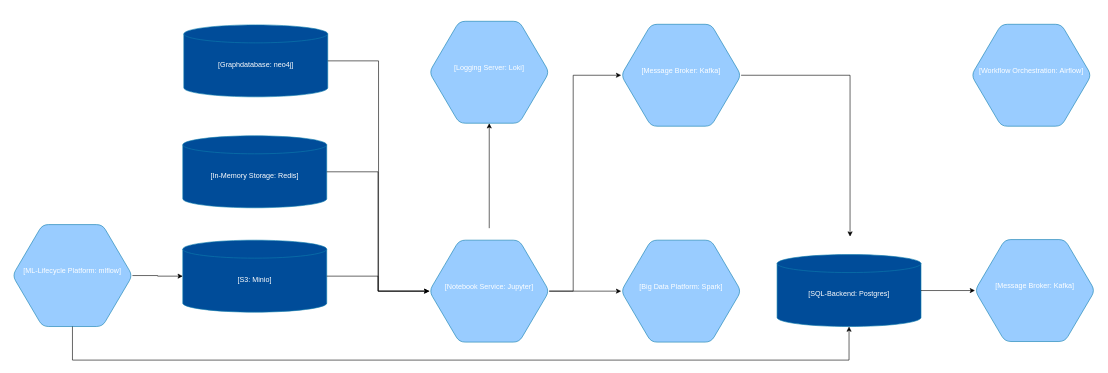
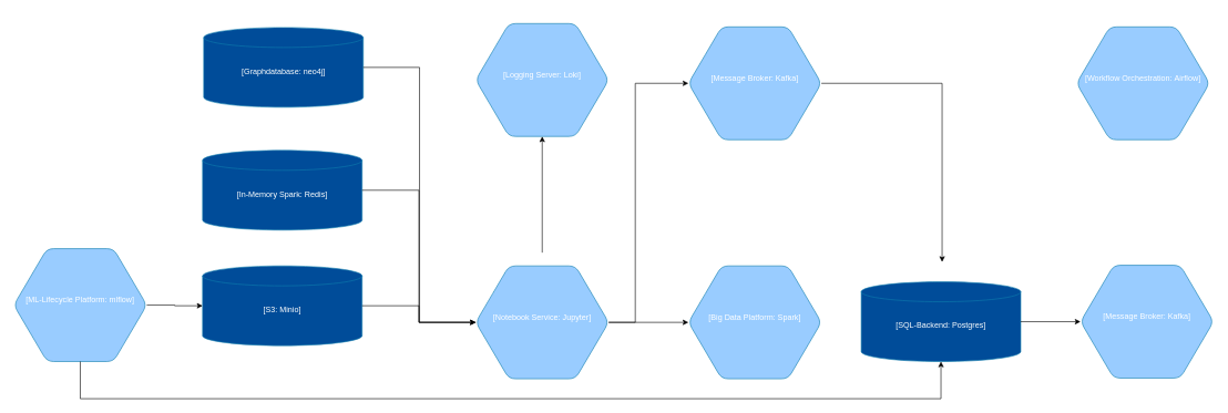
- <mxCell id="30" value="&lt;font style=&quot;font-size: 16px&quot;&gt;&lt;b&gt;&lt;/b&gt;&lt;/font&gt;&lt;div&gt;[In-Memory Storage:&amp;nbsp;Redis]&lt;/div&gt;&lt;br&gt;&lt;div&gt;&lt;font style=&quot;font-size: 11px&quot;&gt;&lt;font color=&quot;#E6E6E6&quot;&gt;&lt;/font&gt;&lt;/div&gt;" style="shape=cylinder3;size=15;whiteSpace=wrap;html=1;boundedLbl=1;rounded=0;labelBackgroundColor=none;fillColor=#004C99;fontSize=12;fontColor=#ffffff;align=center;strokeColor=#0E7DAD;metaEdit=1;points=[[0.5,0,0],[1,0.25,0],[1,0.5,0],[1,0.75,0],[0.5,1,0],[0,0.75,0],[0,0.5,0],[0,0.25,0]];resizable=0;" vertex="1" parent="29"><mxGeometry y="30" width="240" height="120" as="geometry" /></mxCell>
+ <mxCell id="30" value="&lt;font style=&quot;font-size: 16px&quot;&gt;&lt;b&gt;&lt;/b&gt;&lt;/font&gt;&lt;div&gt;[In-Memory Spark:&amp;nbsp;Redis]&lt;/div&gt;&lt;br&gt;&lt;div&gt;&lt;font style=&quot;font-size: 11px&quot;&gt;&lt;font color=&quot;#E6E6E6&quot;&gt;&lt;/font&gt;&lt;/div&gt;" style="shape=cylinder3;size=15;whiteSpace=wrap;html=1;boundedLbl=1;rounded=0;labelBackgroundColor=none;fillColor=#004C99;fontSize=12;fontColor=#ffffff;align=center;strokeColor=#0E7DAD;metaEdit=1;points=[[0.5,0,0],[1,0.25,0],[1,0.5,0],[1,0.75,0],[0.5,1,0],[0,0.75,0],[0,0.5,0],[0,0.25,0]];resizable=0;" vertex="1" parent="29"><mxGeometry y="30" width="240" height="120" as="geometry" /></mxCell>
